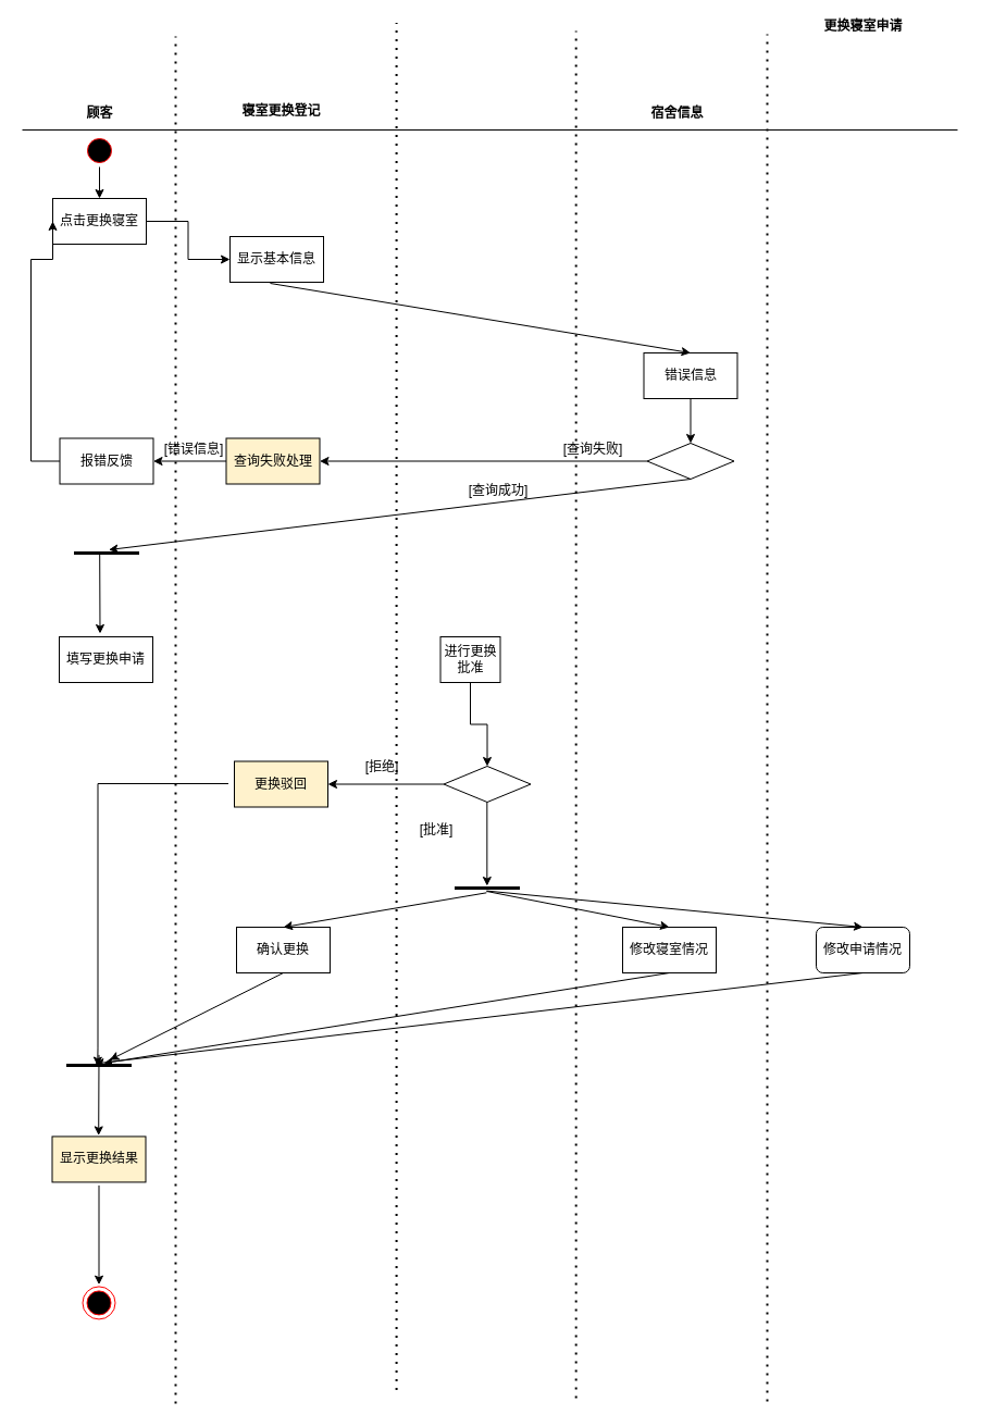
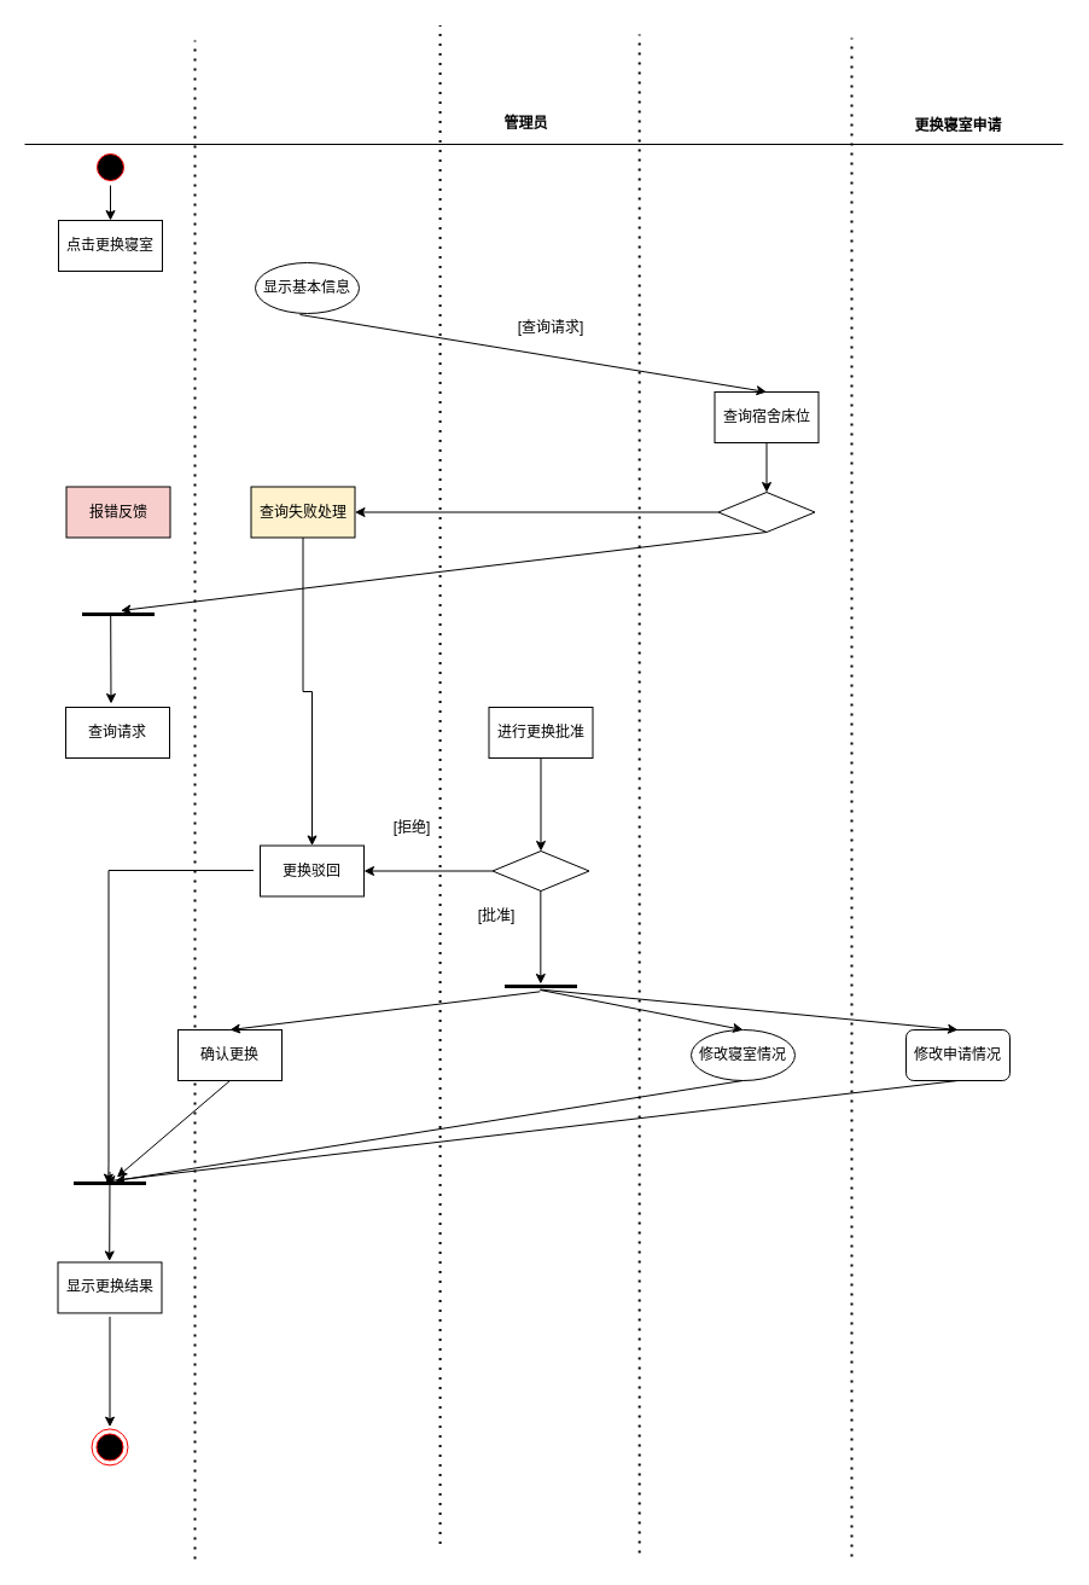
- <mxCell id="5" value="更换寝室申请" style="text;align=center;fontStyle=1;verticalAlign=middle;spacingLeft=3;spacingRight=3;strokeColor=none;rotatable=0;points=[[0,0.5],[1,0.5]];portConstraint=eastwest;html=1;" vertex="1" parent="1"><mxGeometry x="769" y="16" width="48" height="16" as="geometry" /></mxCell>
+ <mxCell id="5" value="更换寝室申请" style="text;align=center;fontStyle=1;verticalAlign=middle;spacingLeft=3;spacingRight=3;strokeColor=none;rotatable=0;points=[[0,0.5],[1,0.5]];portConstraint=eastwest;html=1;" vertex="1" parent="1"><mxGeometry x="769" y="96" width="48" height="16" as="geometry" /></mxCell>
- <mxCell id="32" value="寝室更换登记" style="text;align=center;fontStyle=1;verticalAlign=middle;spacingLeft=3;spacingRight=3;strokeColor=none;rotatable=0;points=[[0,0.5],[1,0.5]];portConstraint=eastwest;html=1;" vertex="1" parent="1"><mxGeometry x="234" y="94" width="48" height="16" as="geometry" /></mxCell>
+ <mxCell id="4" value="管理员" style="text;align=center;fontStyle=1;verticalAlign=middle;spacingLeft=3;spacingRight=3;strokeColor=none;rotatable=0;points=[[0,0.5],[1,0.5]];portConstraint=eastwest;html=1;" vertex="1" parent="1"><mxGeometry x="411" y="94" width="48" height="16" as="geometry" /></mxCell>
- <mxCell id="3" value="顾客" style="text;align=center;fontStyle=1;verticalAlign=middle;spacingLeft=3;spacingRight=3;strokeColor=none;rotatable=0;points=[[0,0.5],[1,0.5]];portConstraint=eastwest;html=1;" vertex="1" parent="1"><mxGeometry x="67" y="96" width="48" height="16" as="geometry" /></mxCell>
- <mxCell id="6" value="宿舍信息" style="text;align=center;fontStyle=1;verticalAlign=middle;spacingLeft=3;spacingRight=3;strokeColor=none;rotatable=0;points=[[0,0.5],[1,0.5]];portConstraint=eastwest;html=1;" vertex="1" parent="1"><mxGeometry x="598" y="96" width="48" height="16" as="geometry" /></mxCell>
- <mxCell id="9" style="edgeStyle=orthogonalEdgeStyle;rounded=0;orthogonalLoop=1;jettySize=auto;html=1;" edge="1" parent="1" source="10" target="11"><mxGeometry relative="1" as="geometry" /></mxCell>
- <mxCell id="11" value="显示基本信息" style="html=1;whiteSpace=wrap;" vertex="1" parent="1"><mxGeometry x="211" y="217" width="86" height="42" as="geometry" /></mxCell>
+ <mxCell id="11" value="显示基本信息" style="ellipse;html=1;whiteSpace=wrap;" vertex="1" parent="1"><mxGeometry x="211" y="217" width="86" height="42" as="geometry" /></mxCell>
+ <mxCell id="20" value="[查询请求]" style="text;html=1;strokeColor=none;fillColor=none;align=center;verticalAlign=middle;whiteSpace=wrap;rounded=0;" vertex="1" parent="1"><mxGeometry x="426" y="256" width="60" height="30" as="geometry" /></mxCell>
- <mxCell id="25" style="edgeStyle=orthogonalEdgeStyle;rounded=0;orthogonalLoop=1;jettySize=auto;html=1;entryX=0;entryY=0.5;entryDx=0;entryDy=0;" edge="1" parent="1" source="26" target="10"><mxGeometry relative="1" as="geometry"><Array as="points"><mxPoint x="28" y="424" /><mxPoint x="28" y="238" /></Array></mxGeometry></mxCell>
- <mxCell id="13" value="错误信息" style="html=1;whiteSpace=wrap;" vertex="1" parent="1"><mxGeometry x="591.5" y="324" width="86" height="42" as="geometry" /></mxCell>
+ <mxCell id="13" value="查询宿舍床位" style="html=1;whiteSpace=wrap;" vertex="1" parent="1"><mxGeometry x="591.5" y="324" width="86" height="42" as="geometry" /></mxCell>
- <mxCell id="27" value="[错误信息]" style="text;html=1;strokeColor=none;fillColor=none;align=center;verticalAlign=middle;whiteSpace=wrap;rounded=0;" vertex="1" parent="1"><mxGeometry x="147.5" y="398" width="60" height="30" as="geometry" /></mxCell>
- <mxCell id="23" value="[查询失败]" style="text;html=1;strokeColor=none;fillColor=none;align=center;verticalAlign=middle;whiteSpace=wrap;rounded=0;" vertex="1" parent="1"><mxGeometry x="514.5" y="398" width="60" height="30" as="geometry" /></mxCell>
- <mxCell id="26" value="报错反馈" style="html=1;whiteSpace=wrap;" vertex="1" parent="1"><mxGeometry x="54.5" y="402.5" width="86" height="42" as="geometry" /></mxCell>
+ <mxCell id="26" value="报错反馈" style="html=1;whiteSpace=wrap;fillColor=#f8cecc;" vertex="1" parent="1"><mxGeometry x="54.5" y="402.5" width="86" height="42" as="geometry" /></mxCell>
- <mxCell id="21" style="edgeStyle=orthogonalEdgeStyle;rounded=0;orthogonalLoop=1;jettySize=auto;html=1;" edge="1" parent="1" source="22" target="26"><mxGeometry relative="1" as="geometry" /></mxCell>
+ <mxCell id="21" style="edgeStyle=orthogonalEdgeStyle;rounded=0;orthogonalLoop=1;jettySize=auto;html=1;" edge="1" parent="1" source="22" target="47"><mxGeometry relative="1" as="geometry" /></mxCell>
- <mxCell id="31" value="[查询成功]" style="text;html=1;strokeColor=none;fillColor=none;align=center;verticalAlign=middle;whiteSpace=wrap;rounded=0;" vertex="1" parent="1"><mxGeometry x="427.5" y="436" width="60" height="30" as="geometry" /></mxCell>
- <mxCell id="34" value="填写更换申请" style="html=1;whiteSpace=wrap;" vertex="1" parent="1"><mxGeometry x="54" y="585" width="86" height="42" as="geometry" /></mxCell>
+ <mxCell id="34" value="查询请求" style="html=1;whiteSpace=wrap;" vertex="1" parent="1"><mxGeometry x="54" y="585" width="86" height="42" as="geometry" /></mxCell>
- <mxCell id="36" value="进行更换批准" style="html=1;whiteSpace=wrap;" vertex="1" parent="1"><mxGeometry x="404.5" y="585" width="55" height="42" as="geometry" /></mxCell>
+ <mxCell id="36" value="进行更换批准" style="html=1;whiteSpace=wrap;" vertex="1" parent="1"><mxGeometry x="404.5" y="585" width="86" height="42" as="geometry" /></mxCell>
- <mxCell id="42" value="[拒绝]" style="text;html=1;strokeColor=none;fillColor=none;align=center;verticalAlign=middle;whiteSpace=wrap;rounded=0;" vertex="1" parent="1"><mxGeometry x="321" y="690" width="60" height="30" as="geometry" /></mxCell>
+ <mxCell id="42" value="[拒绝]" style="text;html=1;strokeColor=none;fillColor=none;align=center;verticalAlign=middle;whiteSpace=wrap;rounded=0;" vertex="1" parent="1"><mxGeometry x="311" y="670" width="60" height="30" as="geometry" /></mxCell>
- <mxCell id="47" value="更换驳回" style="html=1;whiteSpace=wrap;fillColor=#fff2cc;" vertex="1" parent="1"><mxGeometry x="215" y="699.5" width="86" height="42" as="geometry" /></mxCell>
+ <mxCell id="47" value="更换驳回" style="html=1;whiteSpace=wrap;" vertex="1" parent="1"><mxGeometry x="215" y="699.5" width="86" height="42" as="geometry" /></mxCell>
- <mxCell id="41" value="[批准]" style="text;html=1;strokeColor=none;fillColor=none;align=center;verticalAlign=middle;whiteSpace=wrap;rounded=0;" vertex="1" parent="1"><mxGeometry x="371" y="748" width="60" height="30" as="geometry" /></mxCell>
+ <mxCell id="41" value="[批准]" style="text;html=1;strokeColor=none;fillColor=none;align=center;verticalAlign=middle;whiteSpace=wrap;rounded=0;" vertex="1" parent="1"><mxGeometry x="381" y="743" width="60" height="30" as="geometry" /></mxCell>
- <mxCell id="24" value="确认更换" style="html=1;whiteSpace=wrap;" vertex="1" parent="1"><mxGeometry x="217" y="852" width="86" height="42" as="geometry" /></mxCell>
+ <mxCell id="24" value="确认更换" style="html=1;whiteSpace=wrap;" vertex="1" parent="1"><mxGeometry x="147" y="852" width="86" height="42" as="geometry" /></mxCell>
- <mxCell id="55" value="修改寝室情况" style="html=1;whiteSpace=wrap;" vertex="1" parent="1"><mxGeometry x="572" y="852" width="86" height="42" as="geometry" /></mxCell>
+ <mxCell id="55" value="修改寝室情况" style="ellipse;html=1;whiteSpace=wrap;" vertex="1" parent="1"><mxGeometry x="572" y="852" width="86" height="42" as="geometry" /></mxCell>
- <mxCell id="28" value="显示更换结果" style="html=1;whiteSpace=wrap;fillColor=#fff2cc;" vertex="1" parent="1"><mxGeometry x="47.5" y="1044.43" width="86" height="42" as="geometry" /></mxCell>
+ <mxCell id="28" value="显示更换结果" style="html=1;whiteSpace=wrap;" vertex="1" parent="1"><mxGeometry x="47.5" y="1044.43" width="86" height="42" as="geometry" /></mxCell>
